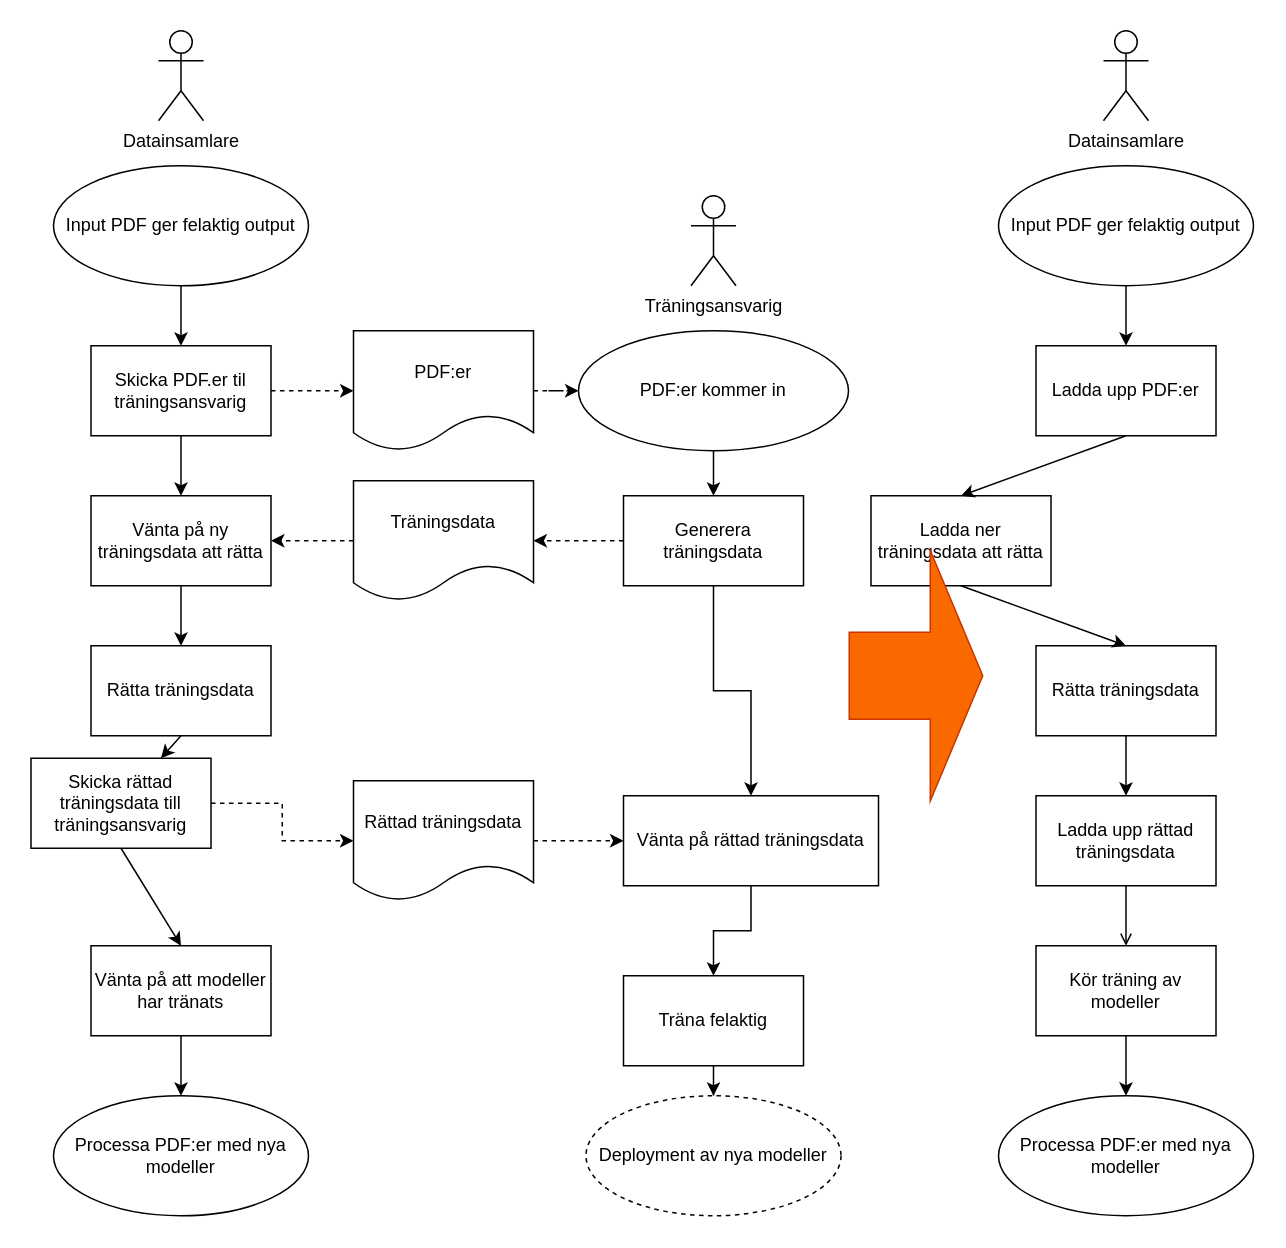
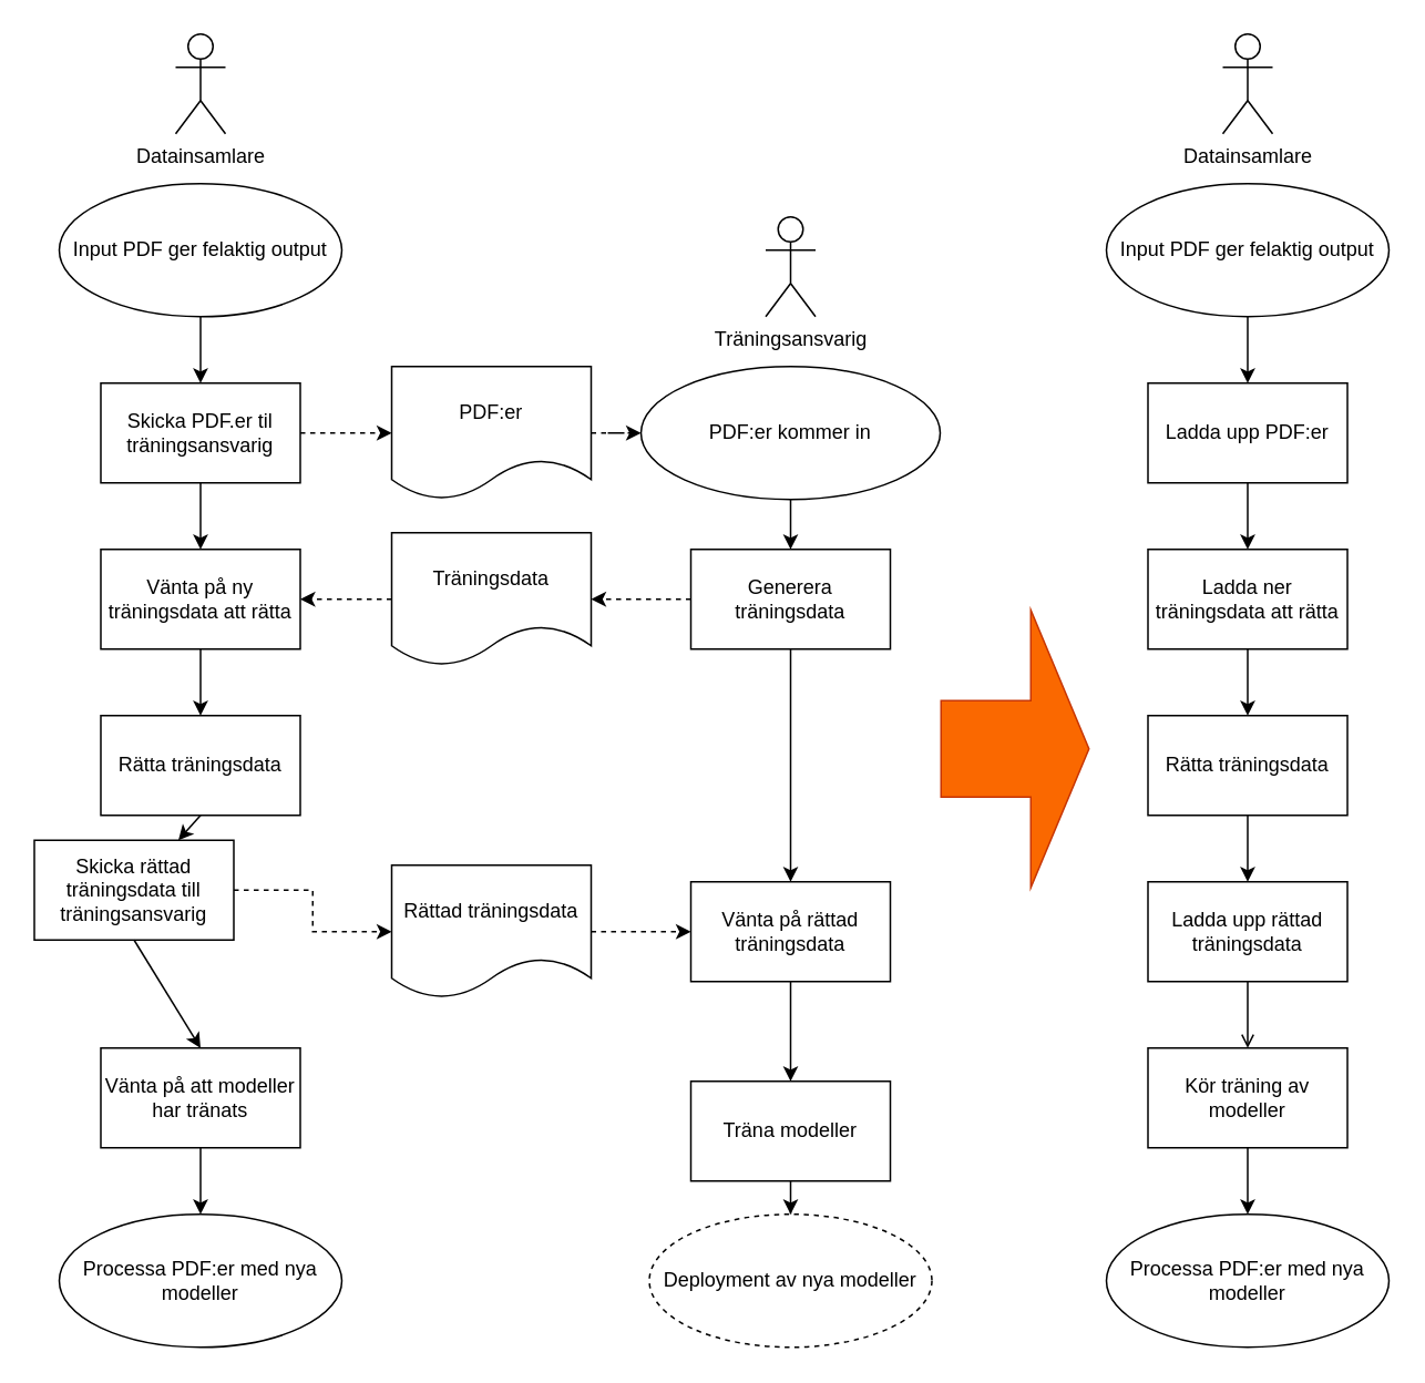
- <mxCell id="37" value="Ladda ner träningsdata att rätta" style="rounded=0;whiteSpace=wrap;html=1;" vertex="1" parent="1"><mxGeometry x="580" y="330" width="120" height="60" as="geometry" /></mxCell>
+ <mxCell id="37" value="Ladda ner träningsdata att rätta" style="rounded=0;whiteSpace=wrap;html=1;" vertex="1" parent="1"><mxGeometry x="690" y="330" width="120" height="60" as="geometry" /></mxCell>
- <mxCell id="32" value="Vänta på rättad träningsdata" style="rounded=0;whiteSpace=wrap;html=1;" vertex="1" parent="1"><mxGeometry x="415" y="530" width="170" height="60" as="geometry" /></mxCell>
+ <mxCell id="32" value="Vänta på rättad träningsdata" style="rounded=0;whiteSpace=wrap;html=1;" vertex="1" parent="1"><mxGeometry x="415" y="530" width="120" height="60" as="geometry" /></mxCell>
- <mxCell id="29" value="Träna felaktig" style="rounded=0;whiteSpace=wrap;html=1;" vertex="1" parent="1"><mxGeometry x="415" y="650" width="120" height="60" as="geometry" /></mxCell>
+ <mxCell id="29" value="Träna modeller" style="rounded=0;whiteSpace=wrap;html=1;" vertex="1" parent="1"><mxGeometry x="415" y="650" width="120" height="60" as="geometry" /></mxCell>
